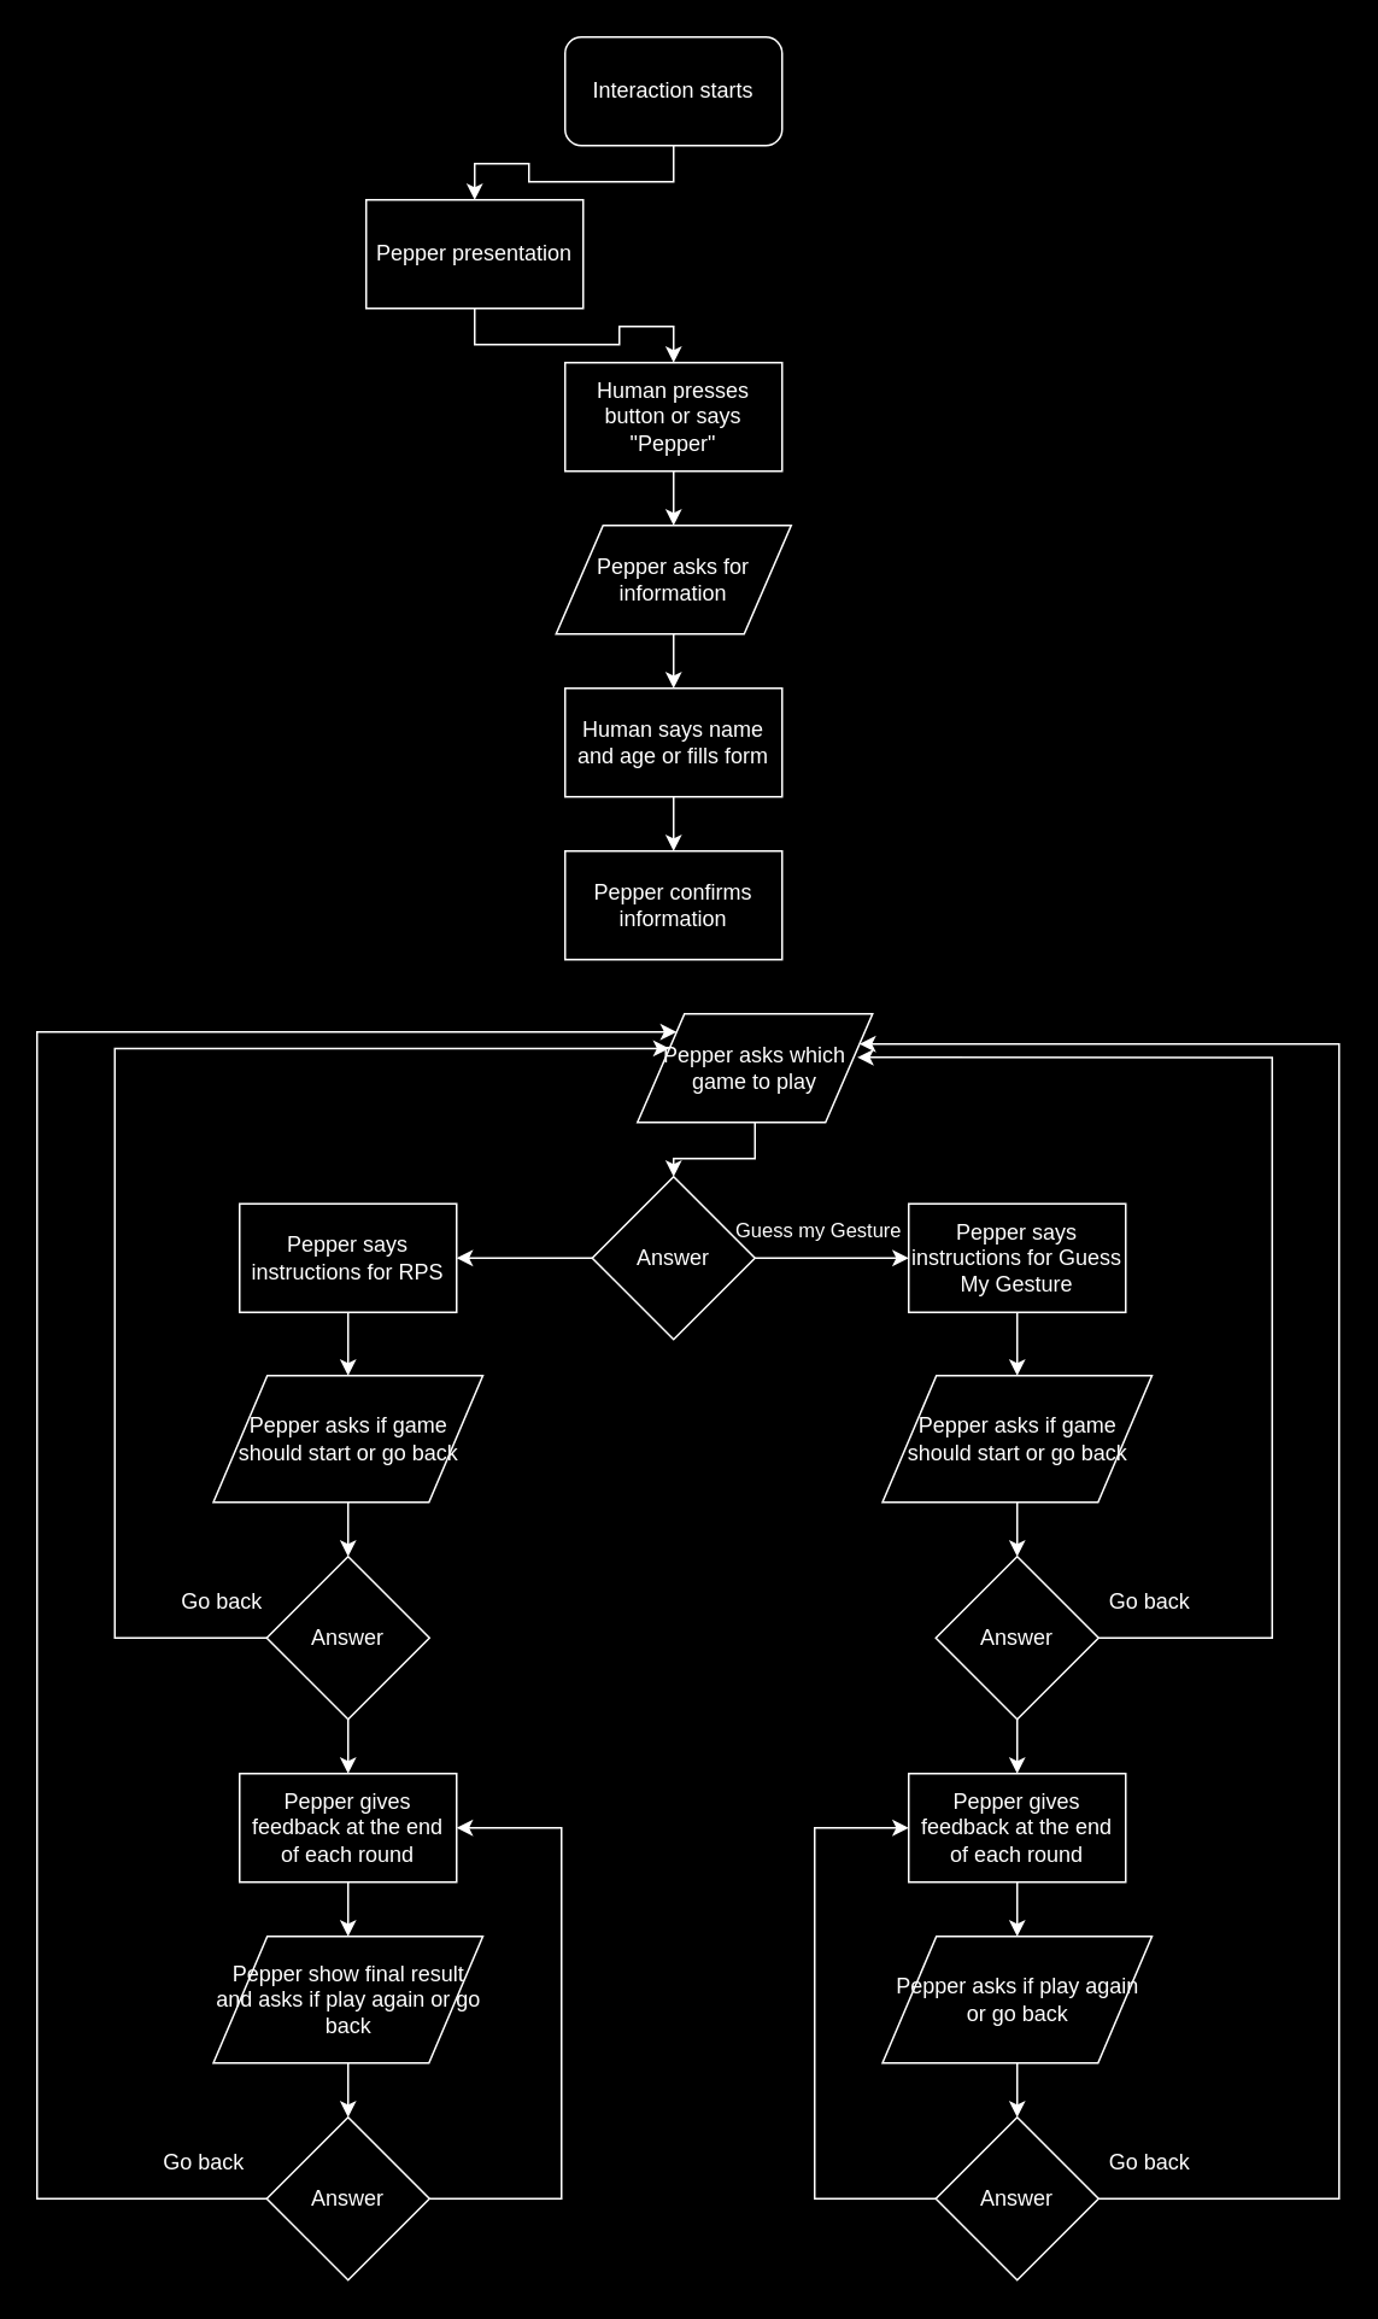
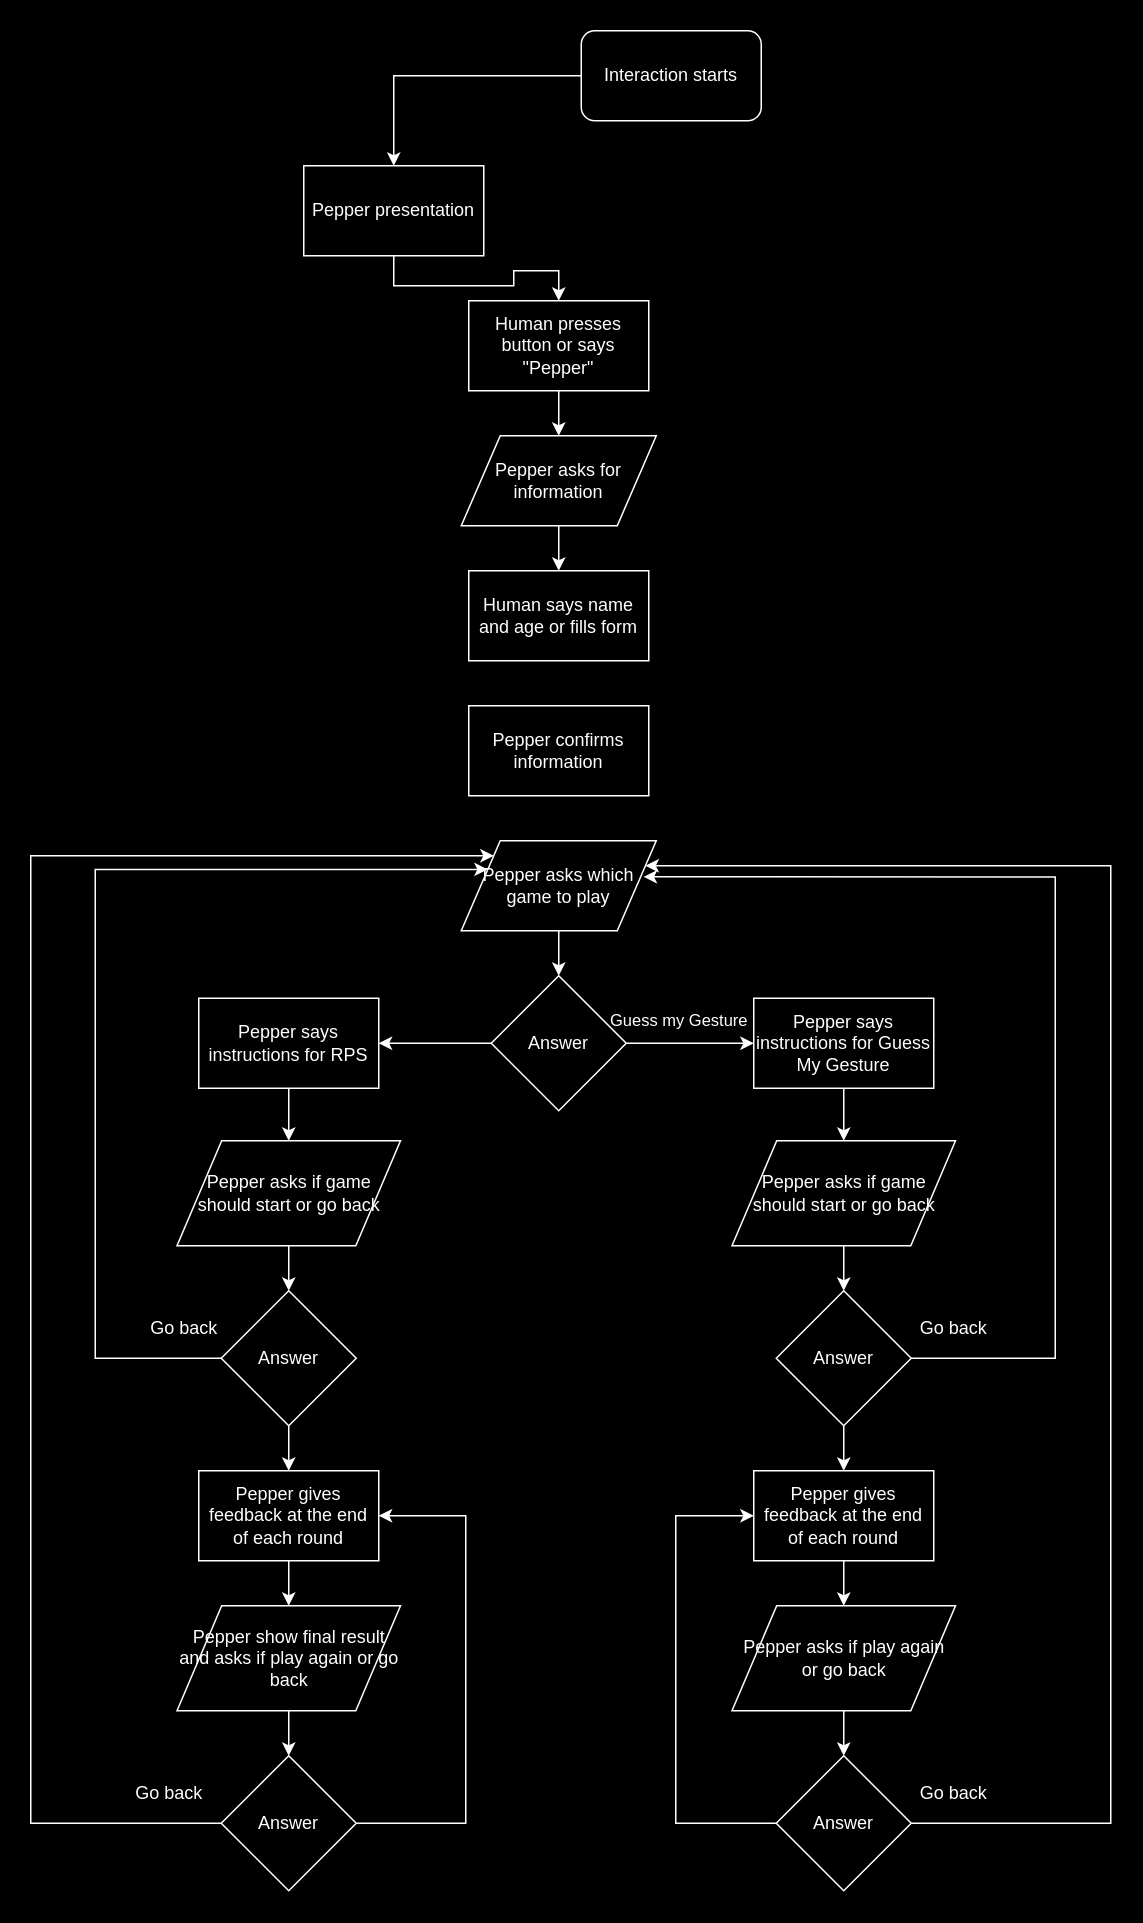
- <mxCell id="3" value="&lt;font color=&quot;#ffffff&quot;&gt;Interaction starts&lt;br&gt;&lt;/font&gt;" style="rounded=1;whiteSpace=wrap;html=1;fillColor=#000000;strokeColor=#FFFFFF;" vertex="1" parent="1"><mxGeometry x="312" y="20" width="120" height="60" as="geometry" /></mxCell>
+ <mxCell id="3" value="&lt;font color=&quot;#ffffff&quot;&gt;Interaction starts&lt;br&gt;&lt;/font&gt;" style="rounded=1;whiteSpace=wrap;html=1;fillColor=#000000;strokeColor=#FFFFFF;" vertex="1" parent="1"><mxGeometry x="387" y="20" width="120" height="60" as="geometry" /></mxCell>
- <mxCell id="8" style="edgeStyle=orthogonalEdgeStyle;rounded=0;orthogonalLoop=1;jettySize=auto;html=1;entryX=0.5;entryY=0;entryDx=0;entryDy=0;strokeColor=#FFFFFF;" edge="1" parent="1" source="9" target="10"><mxGeometry relative="1" as="geometry" /></mxCell>
- <mxCell id="14" value="&lt;font color=&quot;#ffffff&quot;&gt;Pepper asks which game to play&lt;br&gt;&lt;/font&gt;" style="shape=parallelogram;perimeter=parallelogramPerimeter;whiteSpace=wrap;html=1;dashed=0;fillColor=#000000;strokeColor=#FFFFFF;" vertex="1" parent="1"><mxGeometry x="352" y="560" width="130" height="60" as="geometry" /></mxCell>
+ <mxCell id="14" value="&lt;font color=&quot;#ffffff&quot;&gt;Pepper asks which game to play&lt;br&gt;&lt;/font&gt;" style="shape=parallelogram;perimeter=parallelogramPerimeter;whiteSpace=wrap;html=1;dashed=0;fillColor=#000000;strokeColor=#FFFFFF;" vertex="1" parent="1"><mxGeometry x="307" y="560" width="130" height="60" as="geometry" /></mxCell>
